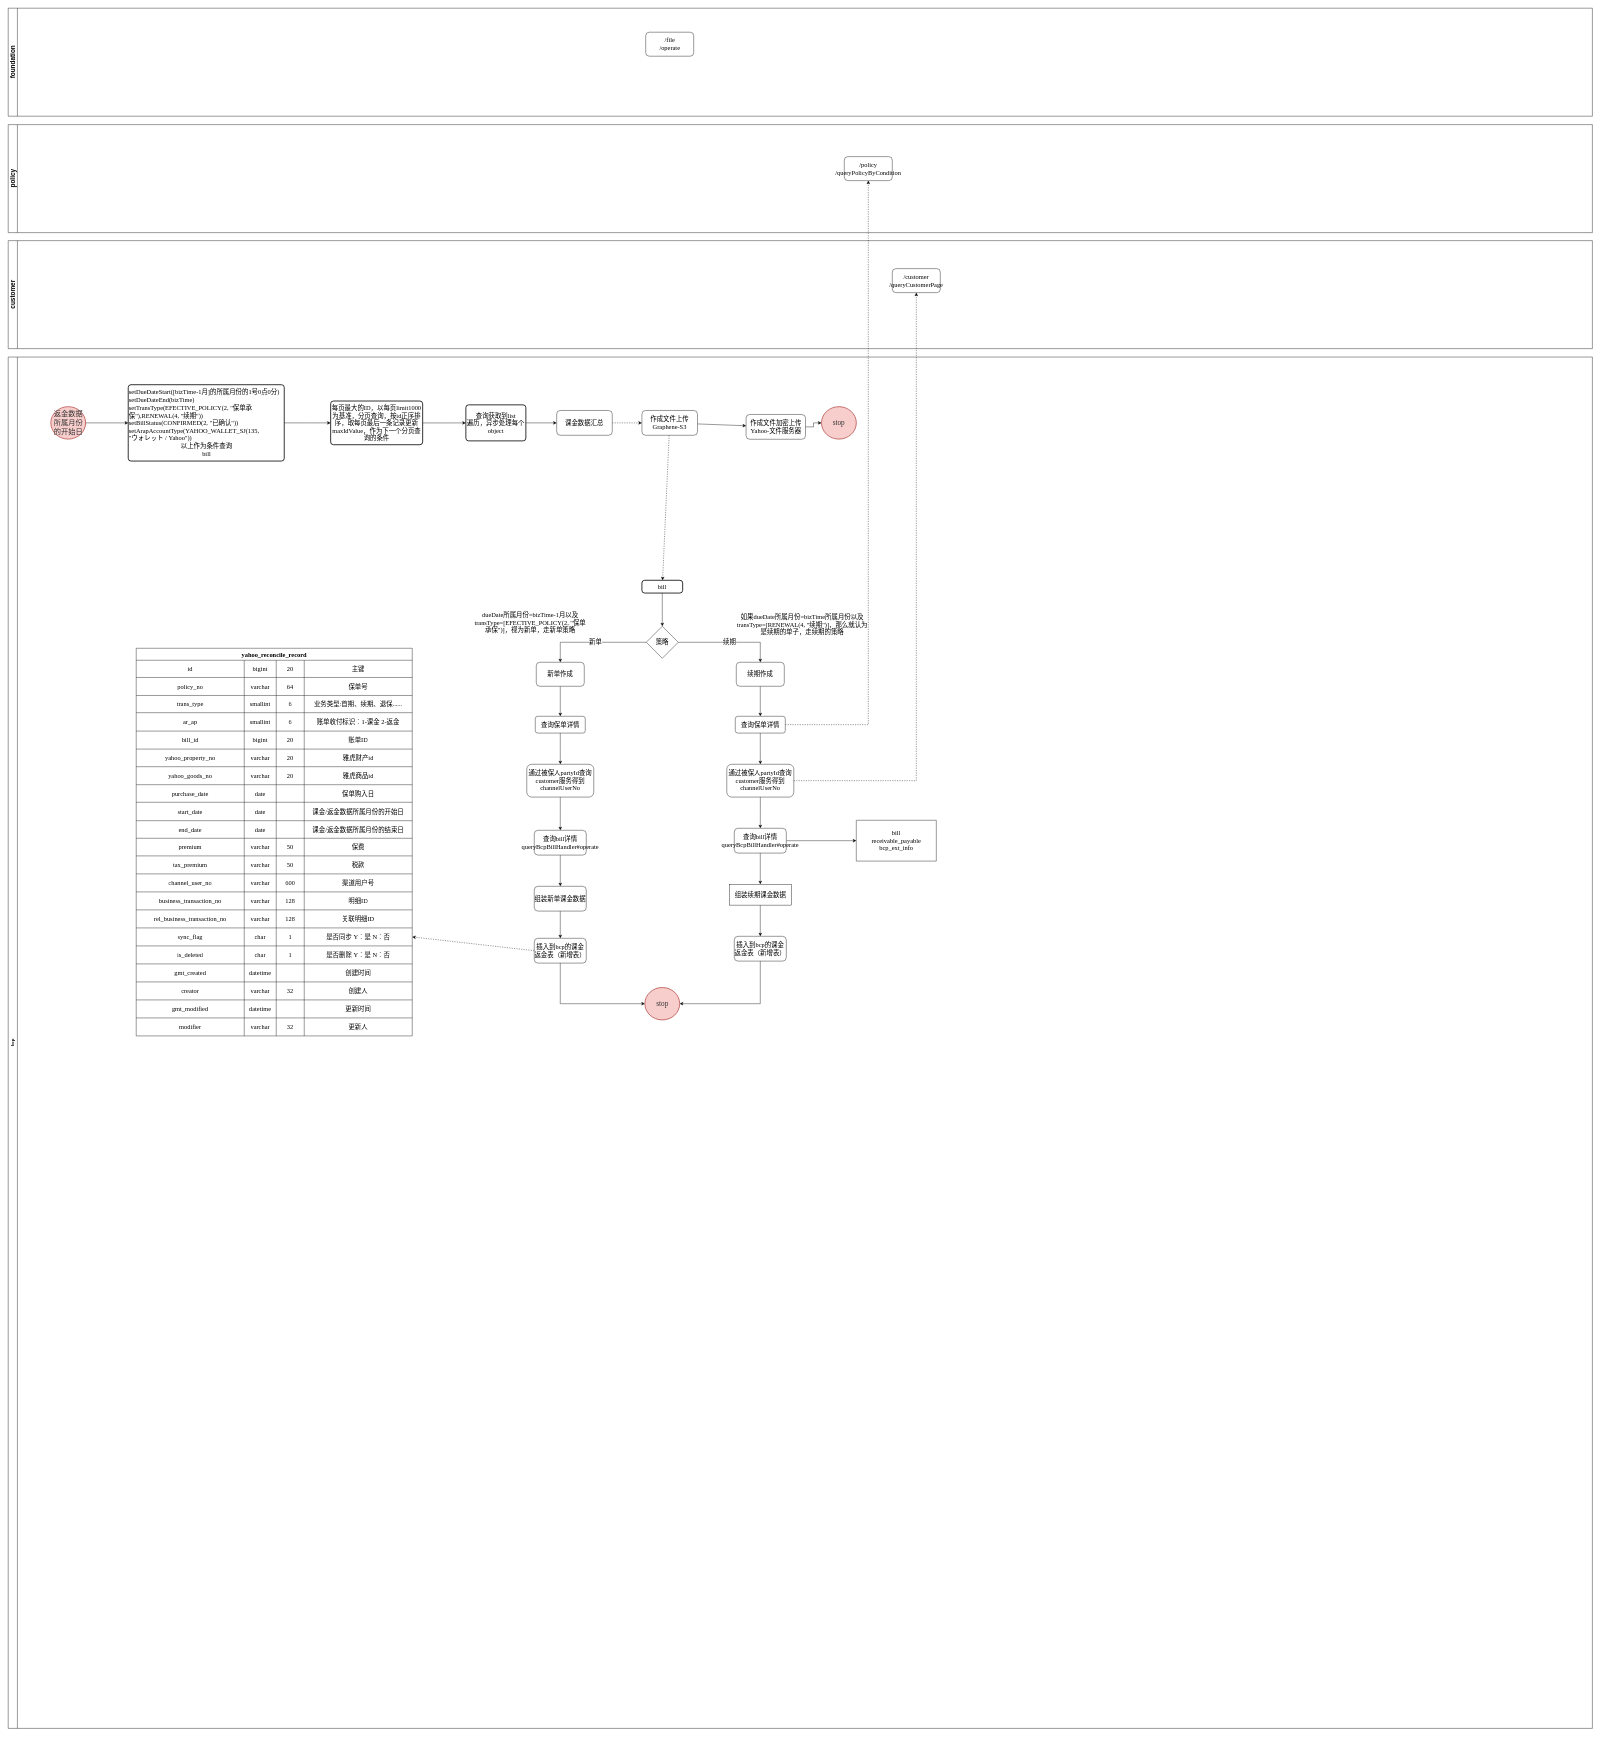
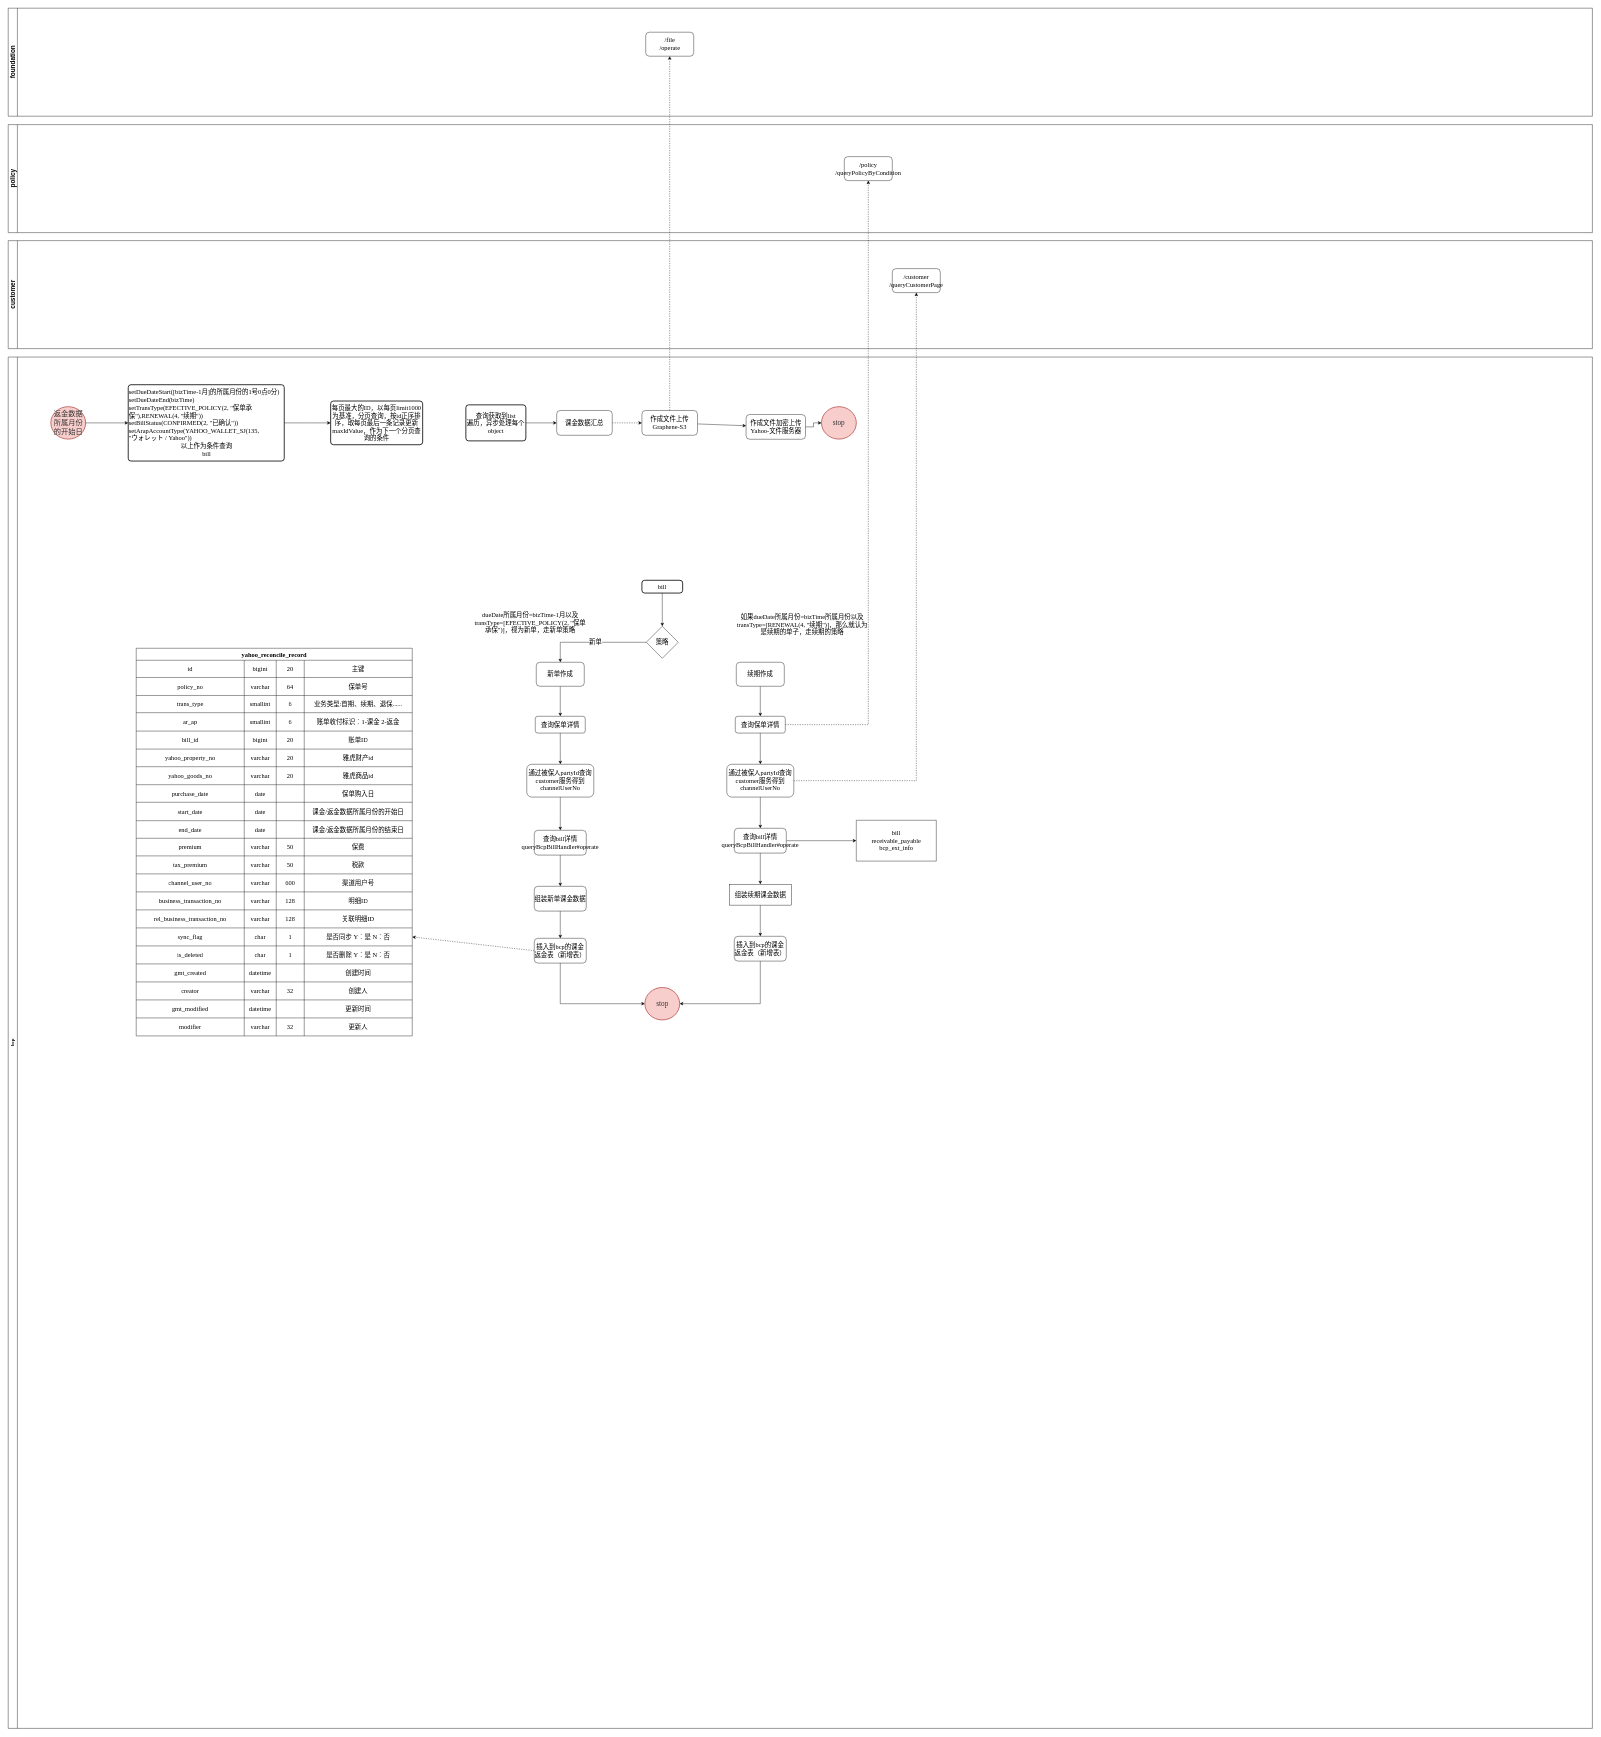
- <mxCell id="29" value="" style="edgeStyle=orthogonalEdgeStyle;rounded=0;orthogonalLoop=1;jettySize=auto;html=1;" edge="1" parent="2" source="25" target="28"><mxGeometry relative="1" as="geometry" /></mxCell>
- <mxCell id="169" style="rounded=0;orthogonalLoop=1;jettySize=auto;html=1;fontFamily=Lucida Console;fontSize=16;dashed=1;" edge="1" parent="1" source="18" target="21"><mxGeometry relative="1" as="geometry" /></mxCell>
+ <mxCell id="169" style="rounded=0;orthogonalLoop=1;jettySize=auto;html=1;fontFamily=Lucida Console;fontSize=16;dashed=1;" edge="1" parent="1" source="18" target="168"><mxGeometry relative="1" as="geometry" /></mxCell>
- <mxCell id="5" style="edgeStyle=orthogonalEdgeStyle;rounded=0;orthogonalLoop=1;jettySize=auto;html=1;exitX=1;exitY=0.5;exitDx=0;exitDy=0;entryX=0.5;entryY=0;entryDx=0;entryDy=0;" parent="2" source="7" target="12" edge="1"><mxGeometry relative="1" as="geometry" /></mxCell>
- <mxCell id="6" value="&lt;font face=&quot;Lucida Console&quot; style=&quot;font-size: 16px;&quot;&gt;续期&lt;/font&gt;" style="edgeLabel;html=1;align=center;verticalAlign=middle;resizable=0;points=[];" parent="5" vertex="1" connectable="0"><mxGeometry x="-0.004" y="2" relative="1" as="geometry"><mxPoint as="offset" /></mxGeometry></mxCell>
